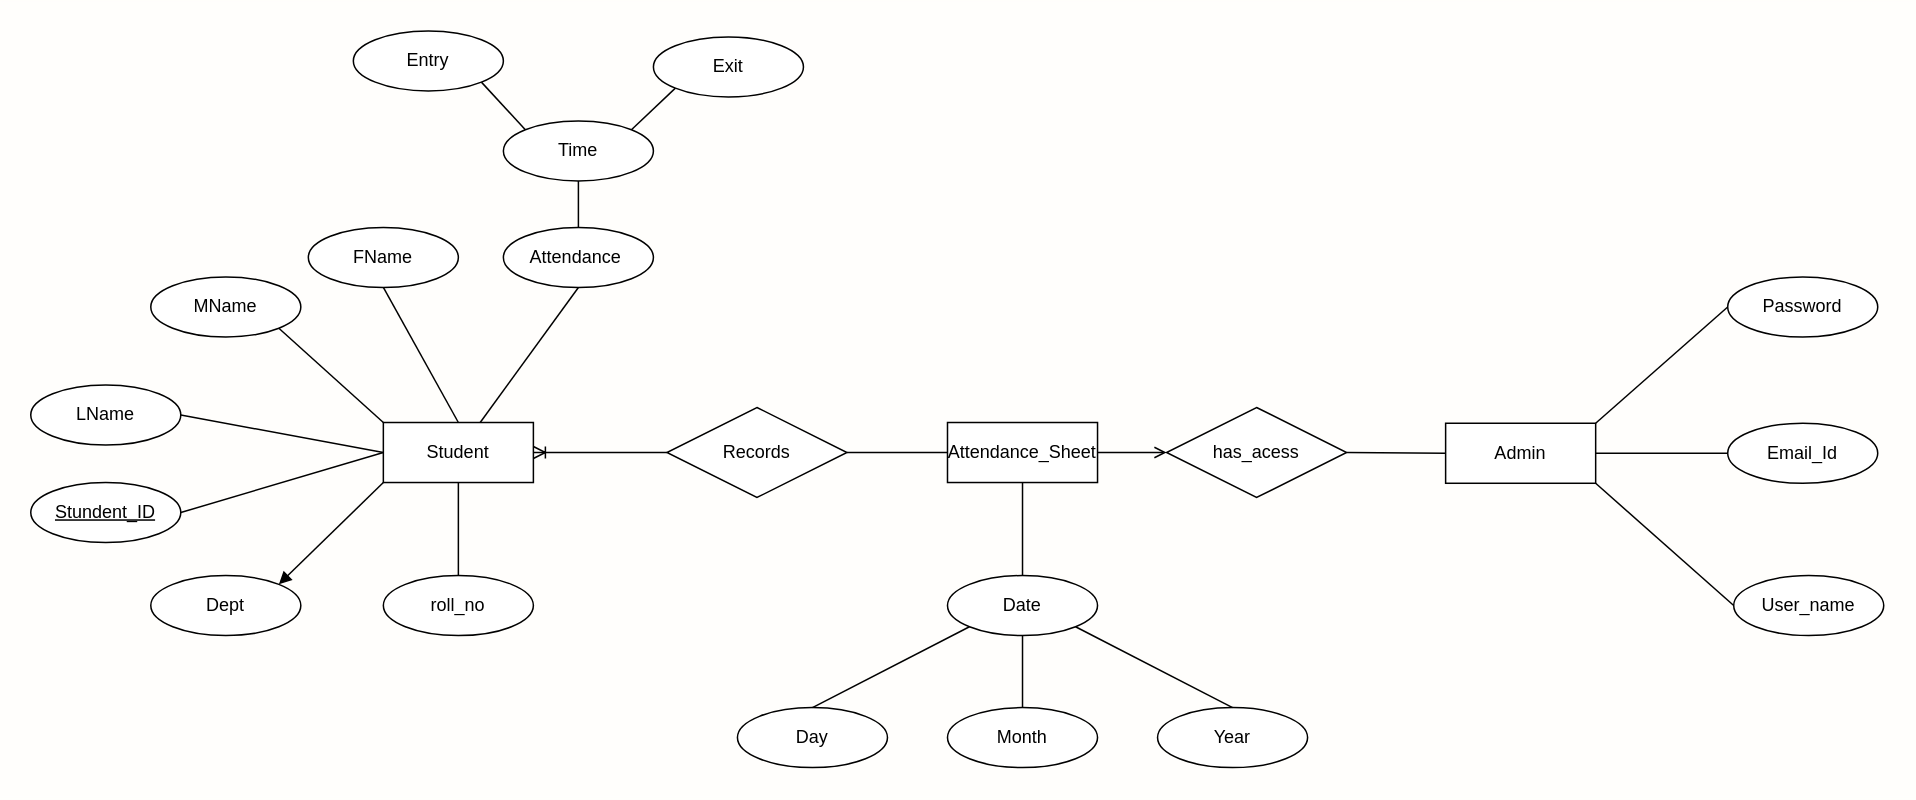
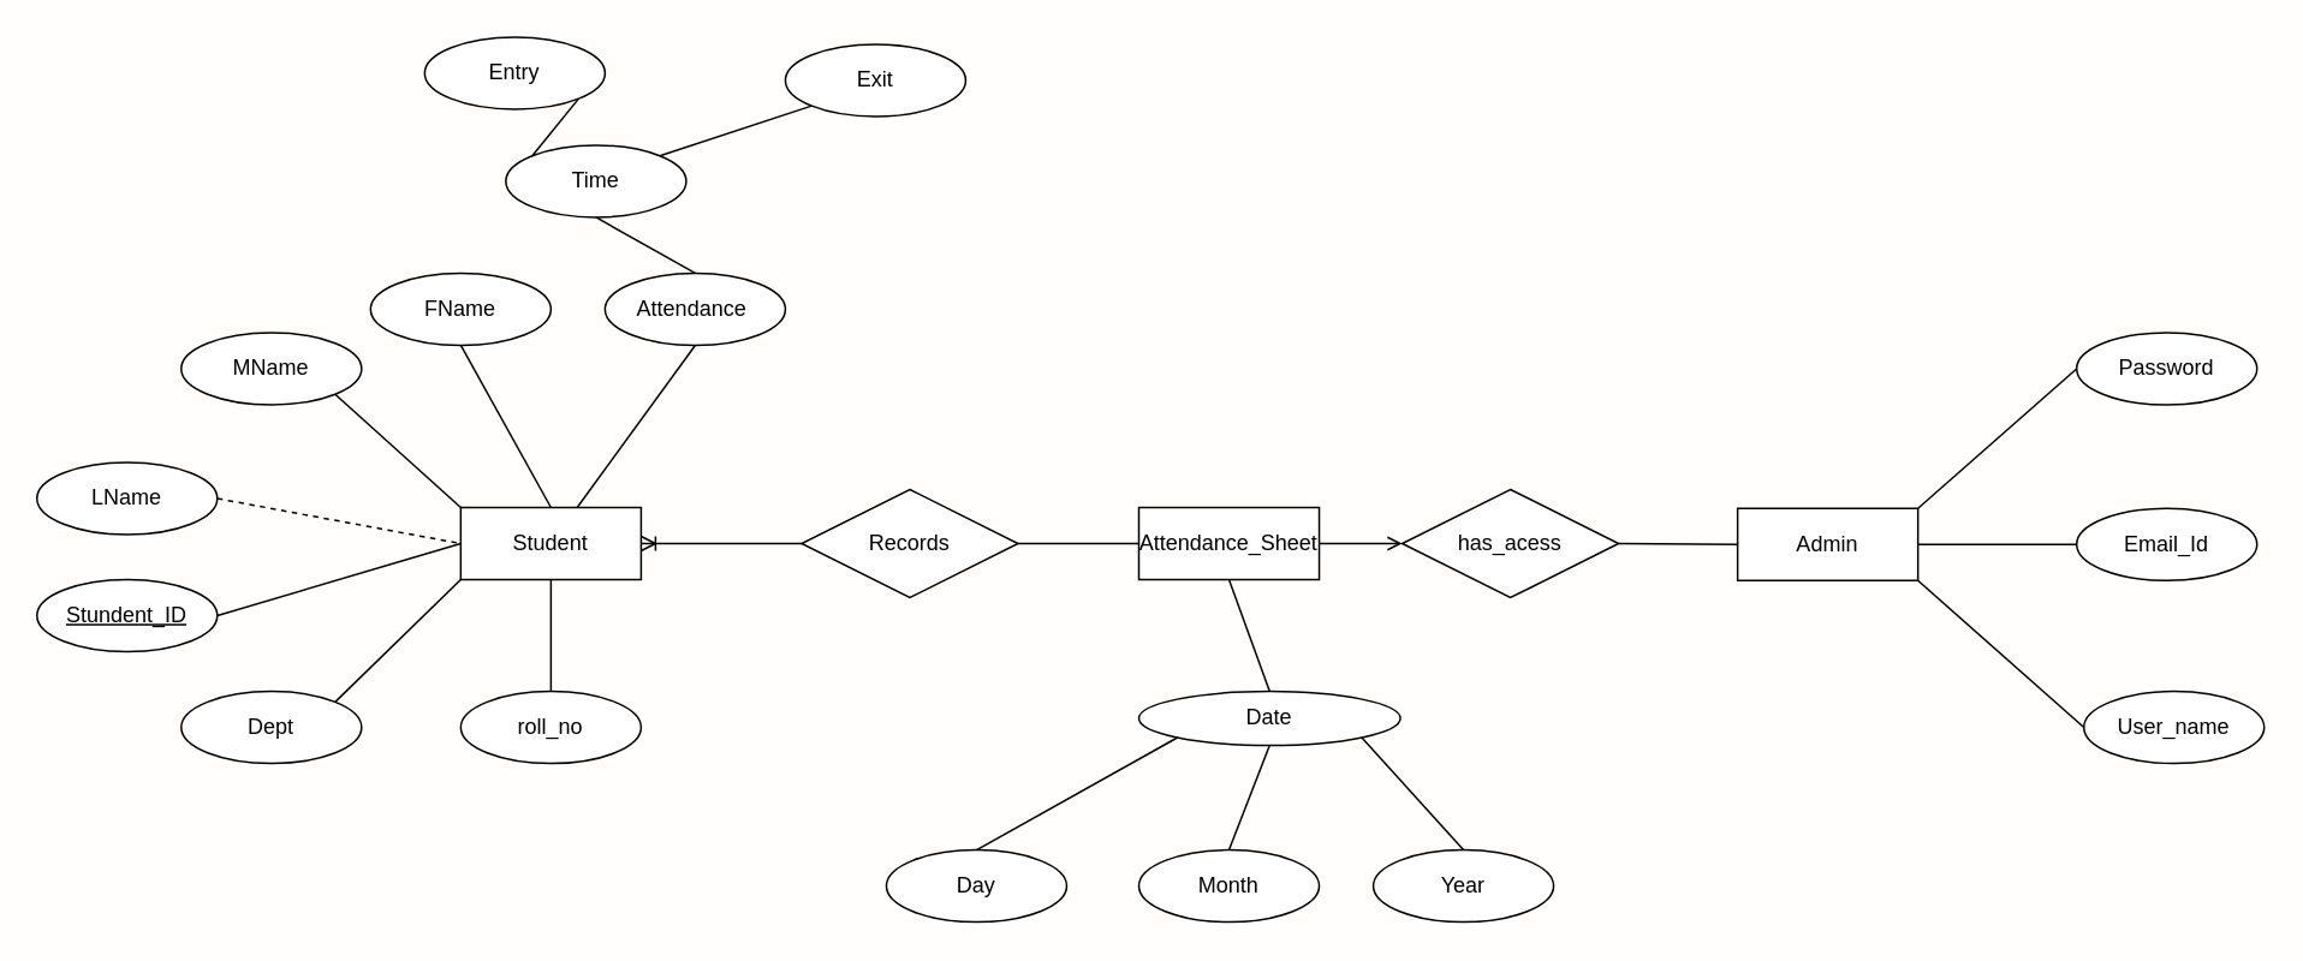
- <mxCell id="11" value="Time" style="ellipse;whiteSpace=wrap;html=1;align=center;" parent="1" vertex="1"><mxGeometry x="335" y="80" width="100" height="40" as="geometry" /></mxCell>
+ <mxCell id="11" value="Time" style="ellipse;whiteSpace=wrap;html=1;align=center;" parent="1" vertex="1"><mxGeometry x="280" y="80" width="100" height="40" as="geometry" /></mxCell>
- <mxCell id="15" value="" style="endArrow=none;html=1;rounded=0;exitX=1;exitY=0.5;exitDx=0;exitDy=0;entryX=0;entryY=0.5;entryDx=0;entryDy=0;" parent="1" source="8" target="2" edge="1"><mxGeometry relative="1" as="geometry"><mxPoint x="315" y="234" as="sourcePoint" /><mxPoint x="315" y="291" as="targetPoint" /></mxGeometry></mxCell>
+ <mxCell id="15" value="" style="endArrow=none;html=1;rounded=0;exitX=1;exitY=0.5;exitDx=0;exitDy=0;entryX=0;entryY=0.5;entryDx=0;entryDy=0;dashed=1;" parent="1" source="8" target="2" edge="1"><mxGeometry relative="1" as="geometry"><mxPoint x="315" y="234" as="sourcePoint" /><mxPoint x="315" y="291" as="targetPoint" /></mxGeometry></mxCell>
- <mxCell id="29" value="" style="endArrow=block;html=1;rounded=0;exitX=0;exitY=1;exitDx=0;exitDy=0;entryX=1;entryY=0;entryDx=0;entryDy=0;" parent="1" source="2" target="27" edge="1"><mxGeometry relative="1" as="geometry"><mxPoint x="315" y="331" as="sourcePoint" /><mxPoint x="315" y="393" as="targetPoint" /></mxGeometry></mxCell>
+ <mxCell id="29" value="" style="endArrow=none;html=1;rounded=0;exitX=0;exitY=1;exitDx=0;exitDy=0;entryX=1;entryY=0;entryDx=0;entryDy=0;" parent="1" source="2" target="27" edge="1"><mxGeometry relative="1" as="geometry"><mxPoint x="315" y="331" as="sourcePoint" /><mxPoint x="315" y="393" as="targetPoint" /></mxGeometry></mxCell>
- <mxCell id="10" value="Date" style="ellipse;whiteSpace=wrap;html=1;align=center;" parent="1" vertex="1"><mxGeometry x="631" y="383" width="100" height="40" as="geometry" /></mxCell>
+ <mxCell id="10" value="Date" style="ellipse;whiteSpace=wrap;html=1;align=center;" parent="1" vertex="1"><mxGeometry x="631" y="383" width="145" height="30" as="geometry" /></mxCell>
- <mxCell id="23" value="Year" style="ellipse;whiteSpace=wrap;html=1;align=center;" parent="1" vertex="1"><mxGeometry x="771" y="471" width="100" height="40" as="geometry" /></mxCell>
+ <mxCell id="23" value="Year" style="ellipse;whiteSpace=wrap;html=1;align=center;" parent="1" vertex="1"><mxGeometry x="761" y="471" width="100" height="40" as="geometry" /></mxCell>
